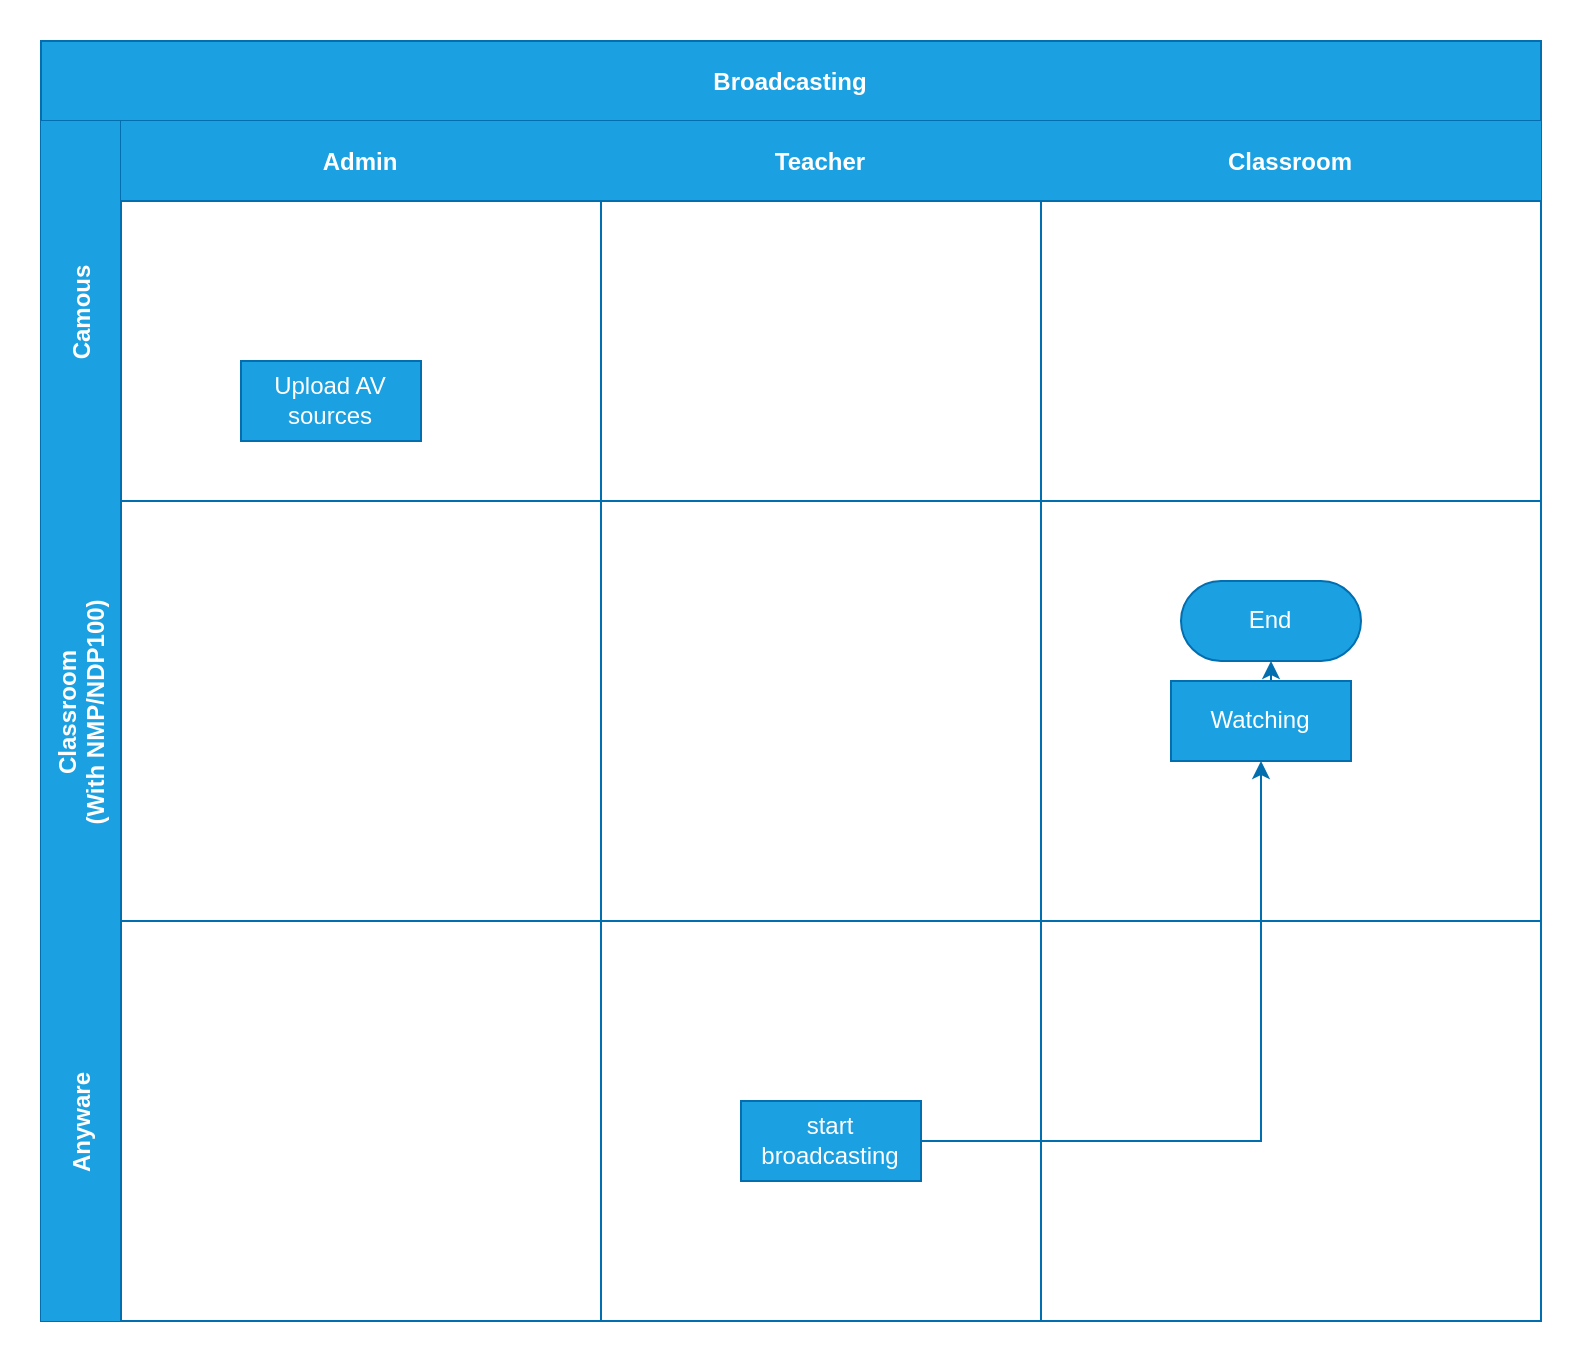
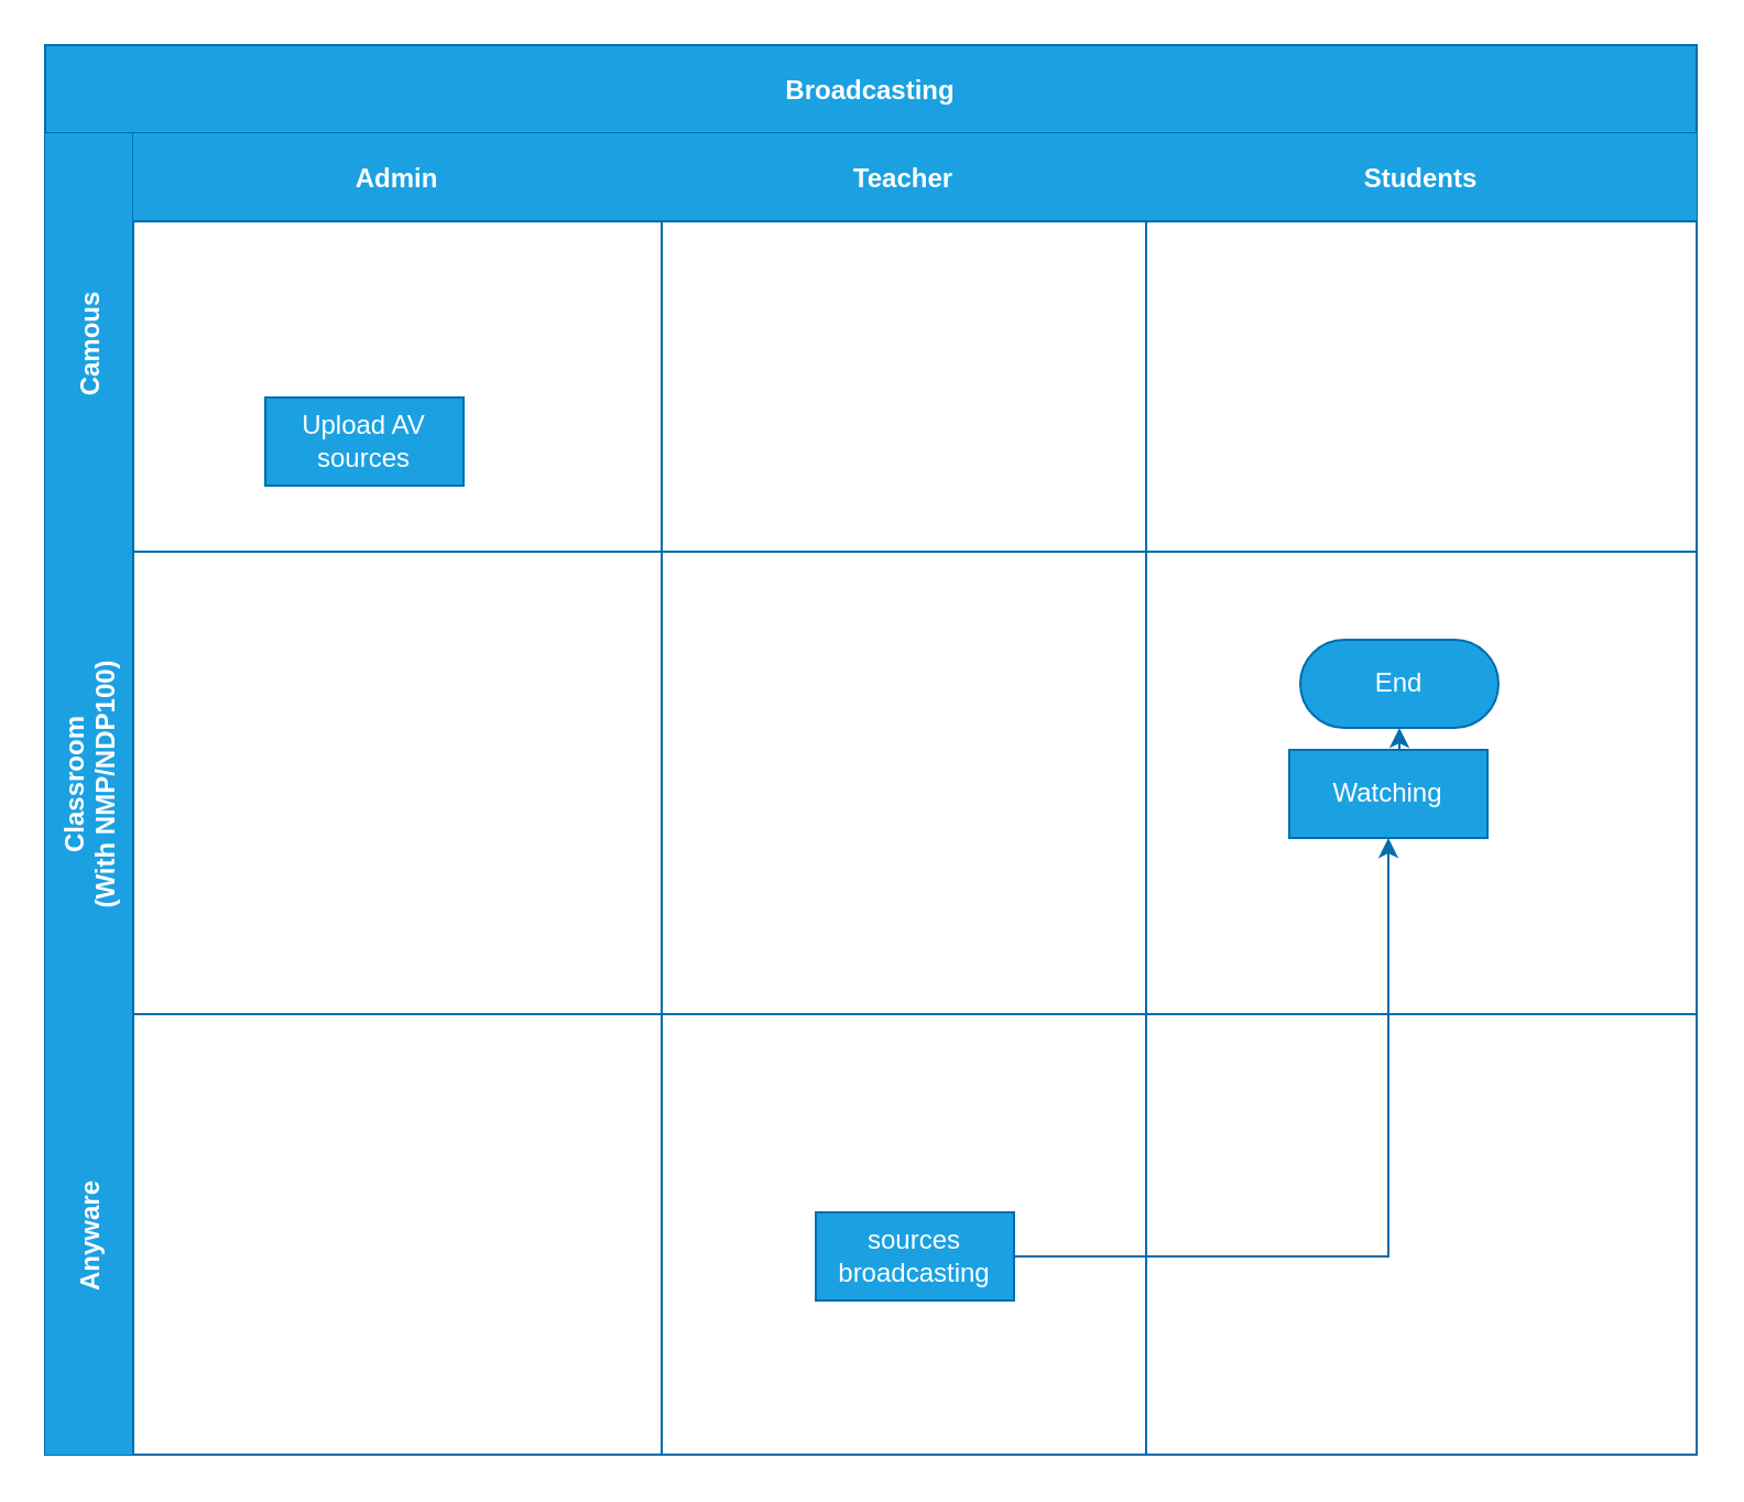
- <mxCell id="8" value="Classroom" style="swimlane;swimlaneHead=0;swimlaneBody=0;connectable=0;fillColor=#1ba1e2;startSize=40;collapsible=0;recursiveResize=0;expand=0;fontStyle=1;strokeColor=#006EAF;fontColor=#ffffff;" parent="4" vertex="1"><mxGeometry x="500" width="250" height="190" as="geometry"><mxRectangle width="250" height="190" as="alternateBounds" /></mxGeometry></mxCell>
+ <mxCell id="8" value="Students" style="swimlane;swimlaneHead=0;swimlaneBody=0;connectable=0;fillColor=#1ba1e2;startSize=40;collapsible=0;recursiveResize=0;expand=0;fontStyle=1;strokeColor=#006EAF;fontColor=#ffffff;" parent="4" vertex="1"><mxGeometry x="500" width="250" height="190" as="geometry"><mxRectangle width="250" height="190" as="alternateBounds" /></mxGeometry></mxCell>
- <mxCell id="19" value="start broadcasting" style="rounded=0;whiteSpace=wrap;html=1;fillColor=#1ba1e2;strokeColor=#006EAF;fontColor=#ffffff;" vertex="1" parent="18"><mxGeometry x="70" y="90" width="90" height="40" as="geometry" /></mxCell>
+ <mxCell id="19" value="sources broadcasting" style="rounded=0;whiteSpace=wrap;html=1;fillColor=#1ba1e2;strokeColor=#006EAF;fontColor=#ffffff;" vertex="1" parent="18"><mxGeometry x="70" y="90" width="90" height="40" as="geometry" /></mxCell>
